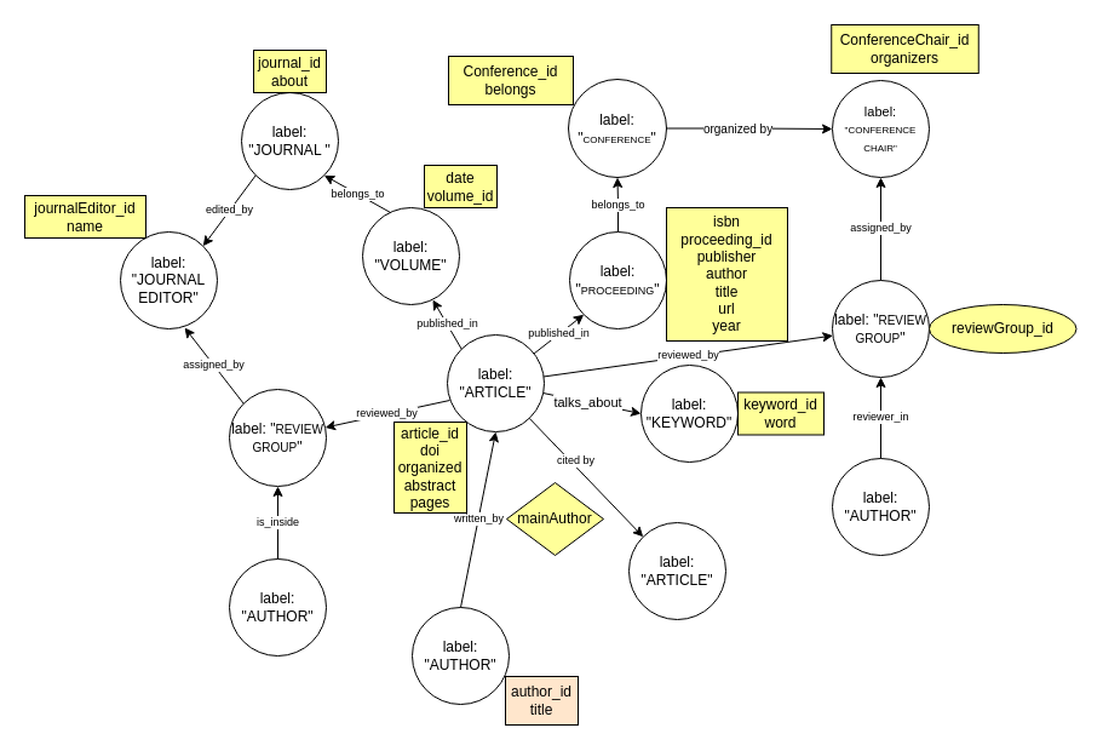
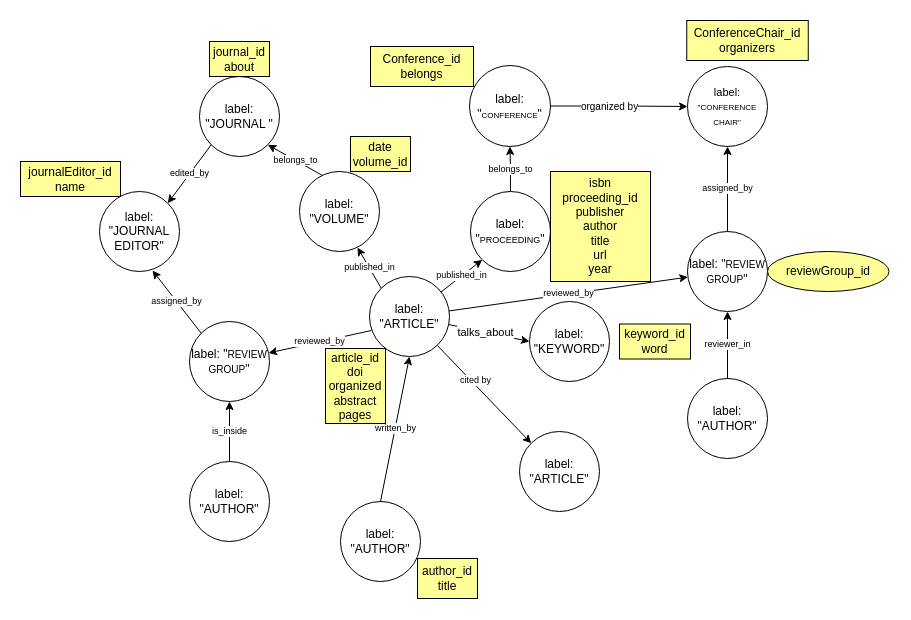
- <mxCell id="40" value="keyword_id&lt;br&gt;word" style="rounded=0;whiteSpace=wrap;html=1;fillColor=#FFFF99;" parent="1" vertex="1"><mxGeometry x="609" y="323.5" width="71" height="35" as="geometry" /></mxCell>
+ <mxCell id="40" value="keyword_id&lt;br&gt;word" style="rounded=0;whiteSpace=wrap;html=1;fillColor=#FFFF99;" parent="1" vertex="1"><mxGeometry x="619" y="323.5" width="71" height="35" as="geometry" /></mxCell>
- <mxCell id="44" value="mainAuthor" style="rhombus;whiteSpace=wrap;html=1;fillColor=#FFFF99;" parent="1" vertex="1"><mxGeometry x="418" y="398" width="80" height="60" as="geometry" /></mxCell>
- <mxCell id="35" value="author_id&lt;br&gt;title" style="rounded=0;whiteSpace=wrap;html=1;fillColor=#ffe6cc;" parent="1" vertex="1"><mxGeometry x="417" y="558" width="60" height="40" as="geometry" /></mxCell>
+ <mxCell id="35" value="author_id&lt;br&gt;title" style="rounded=0;whiteSpace=wrap;html=1;fillColor=#FFFF99;" parent="1" vertex="1"><mxGeometry x="417" y="558" width="60" height="40" as="geometry" /></mxCell>
